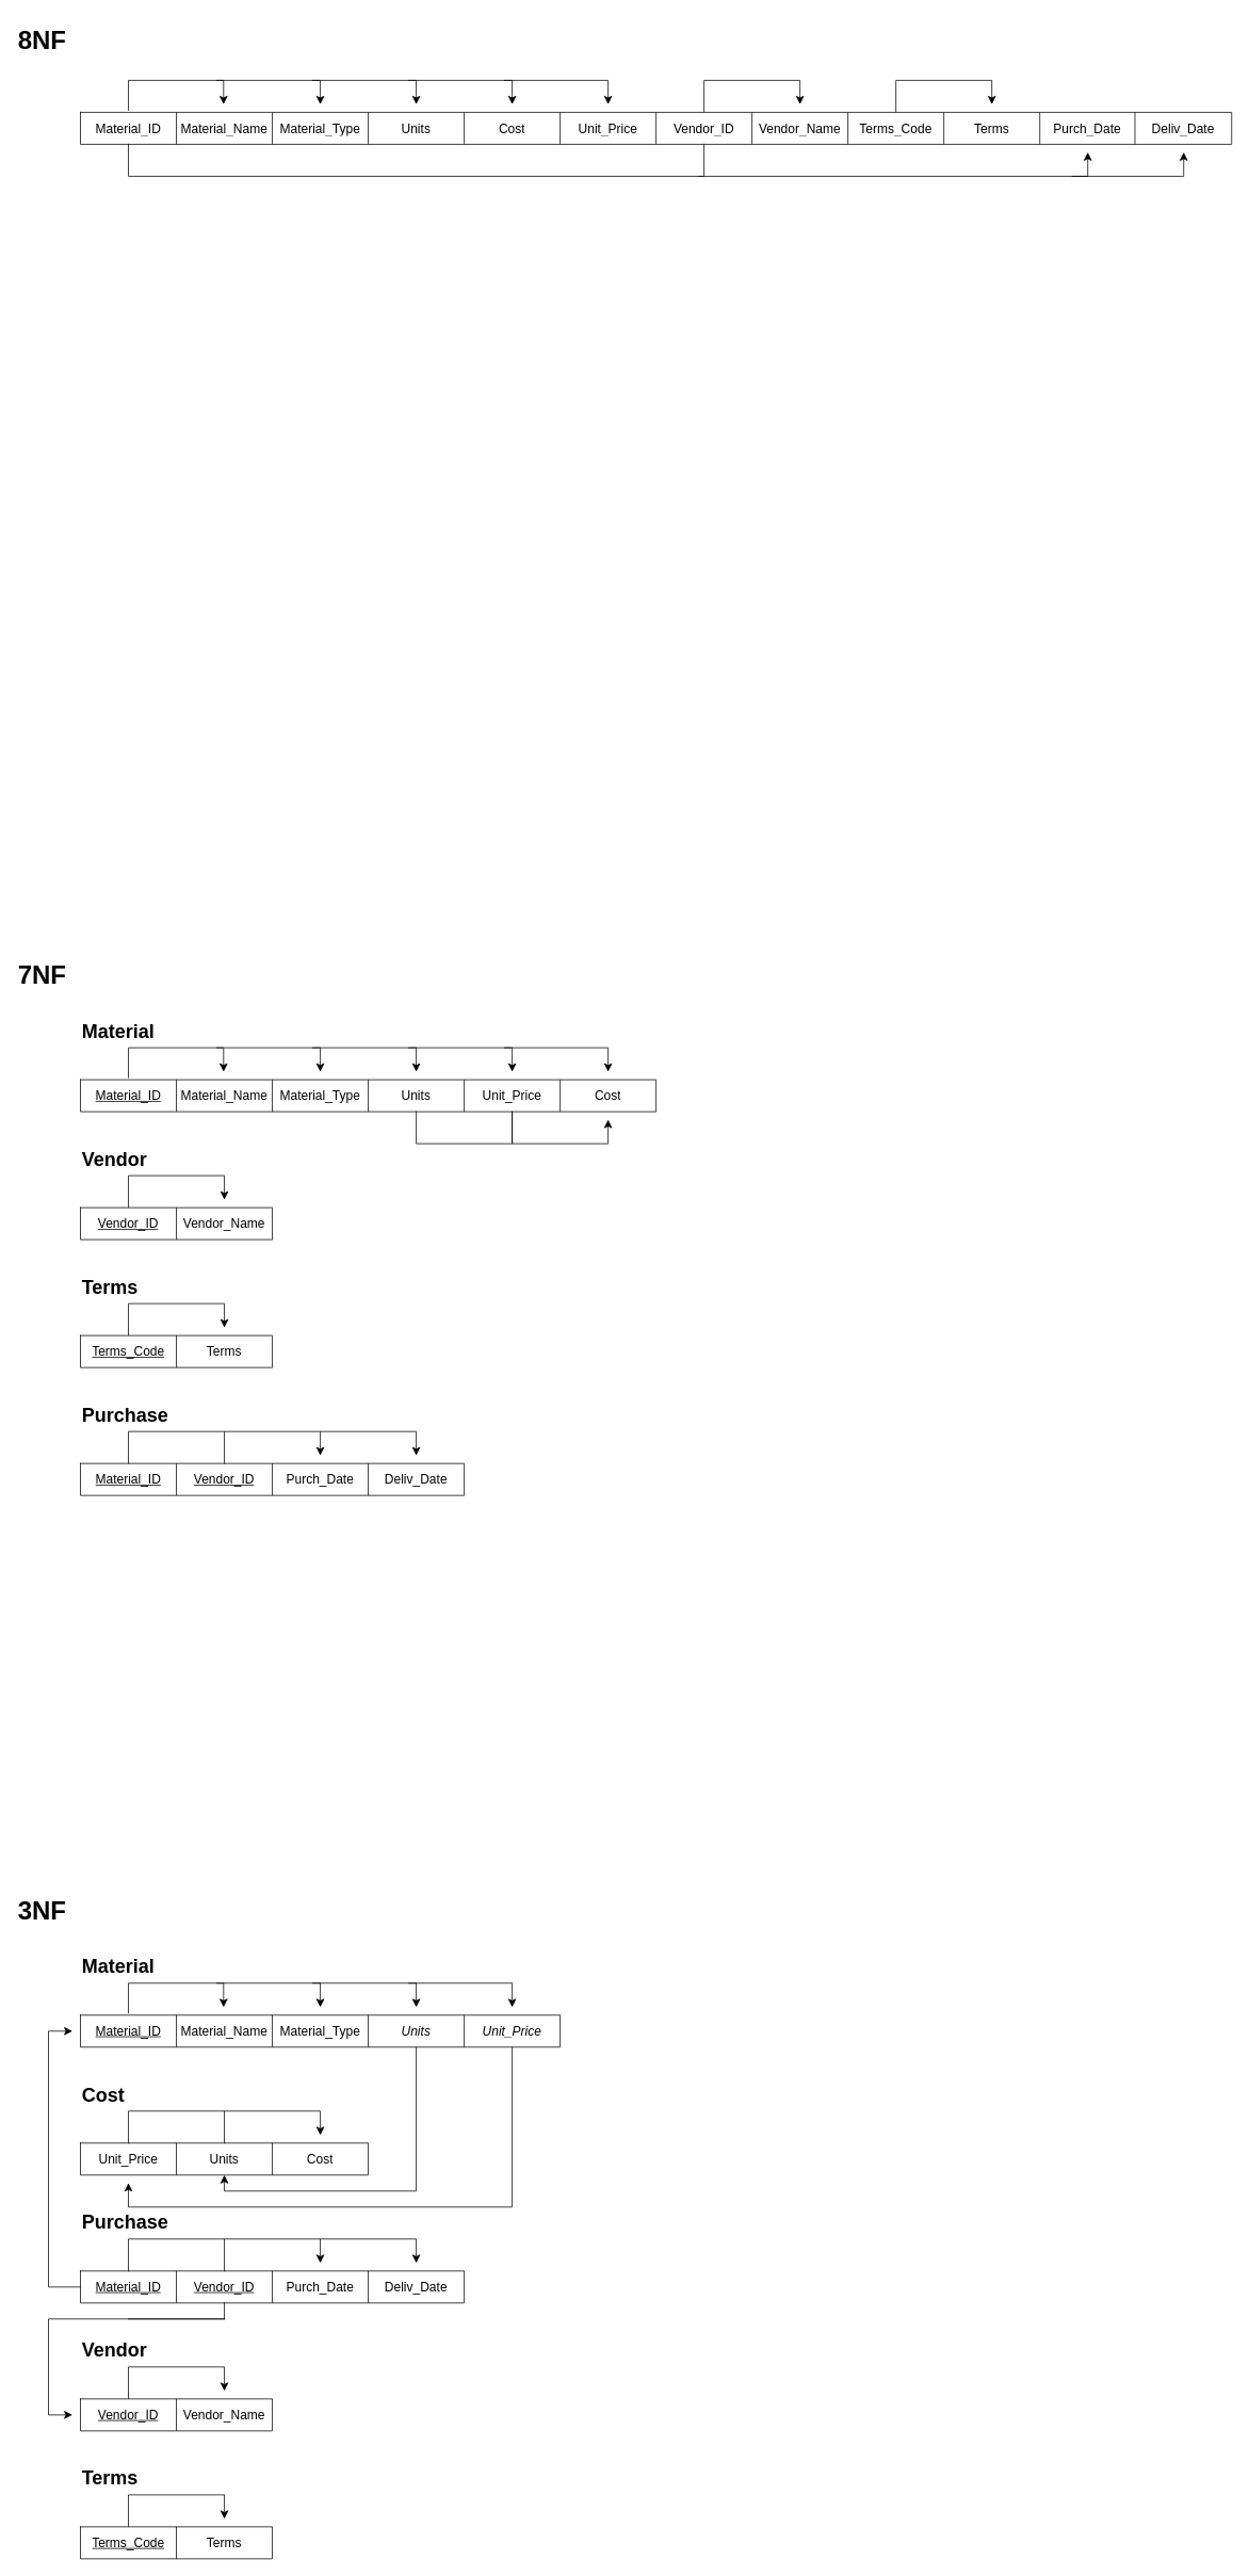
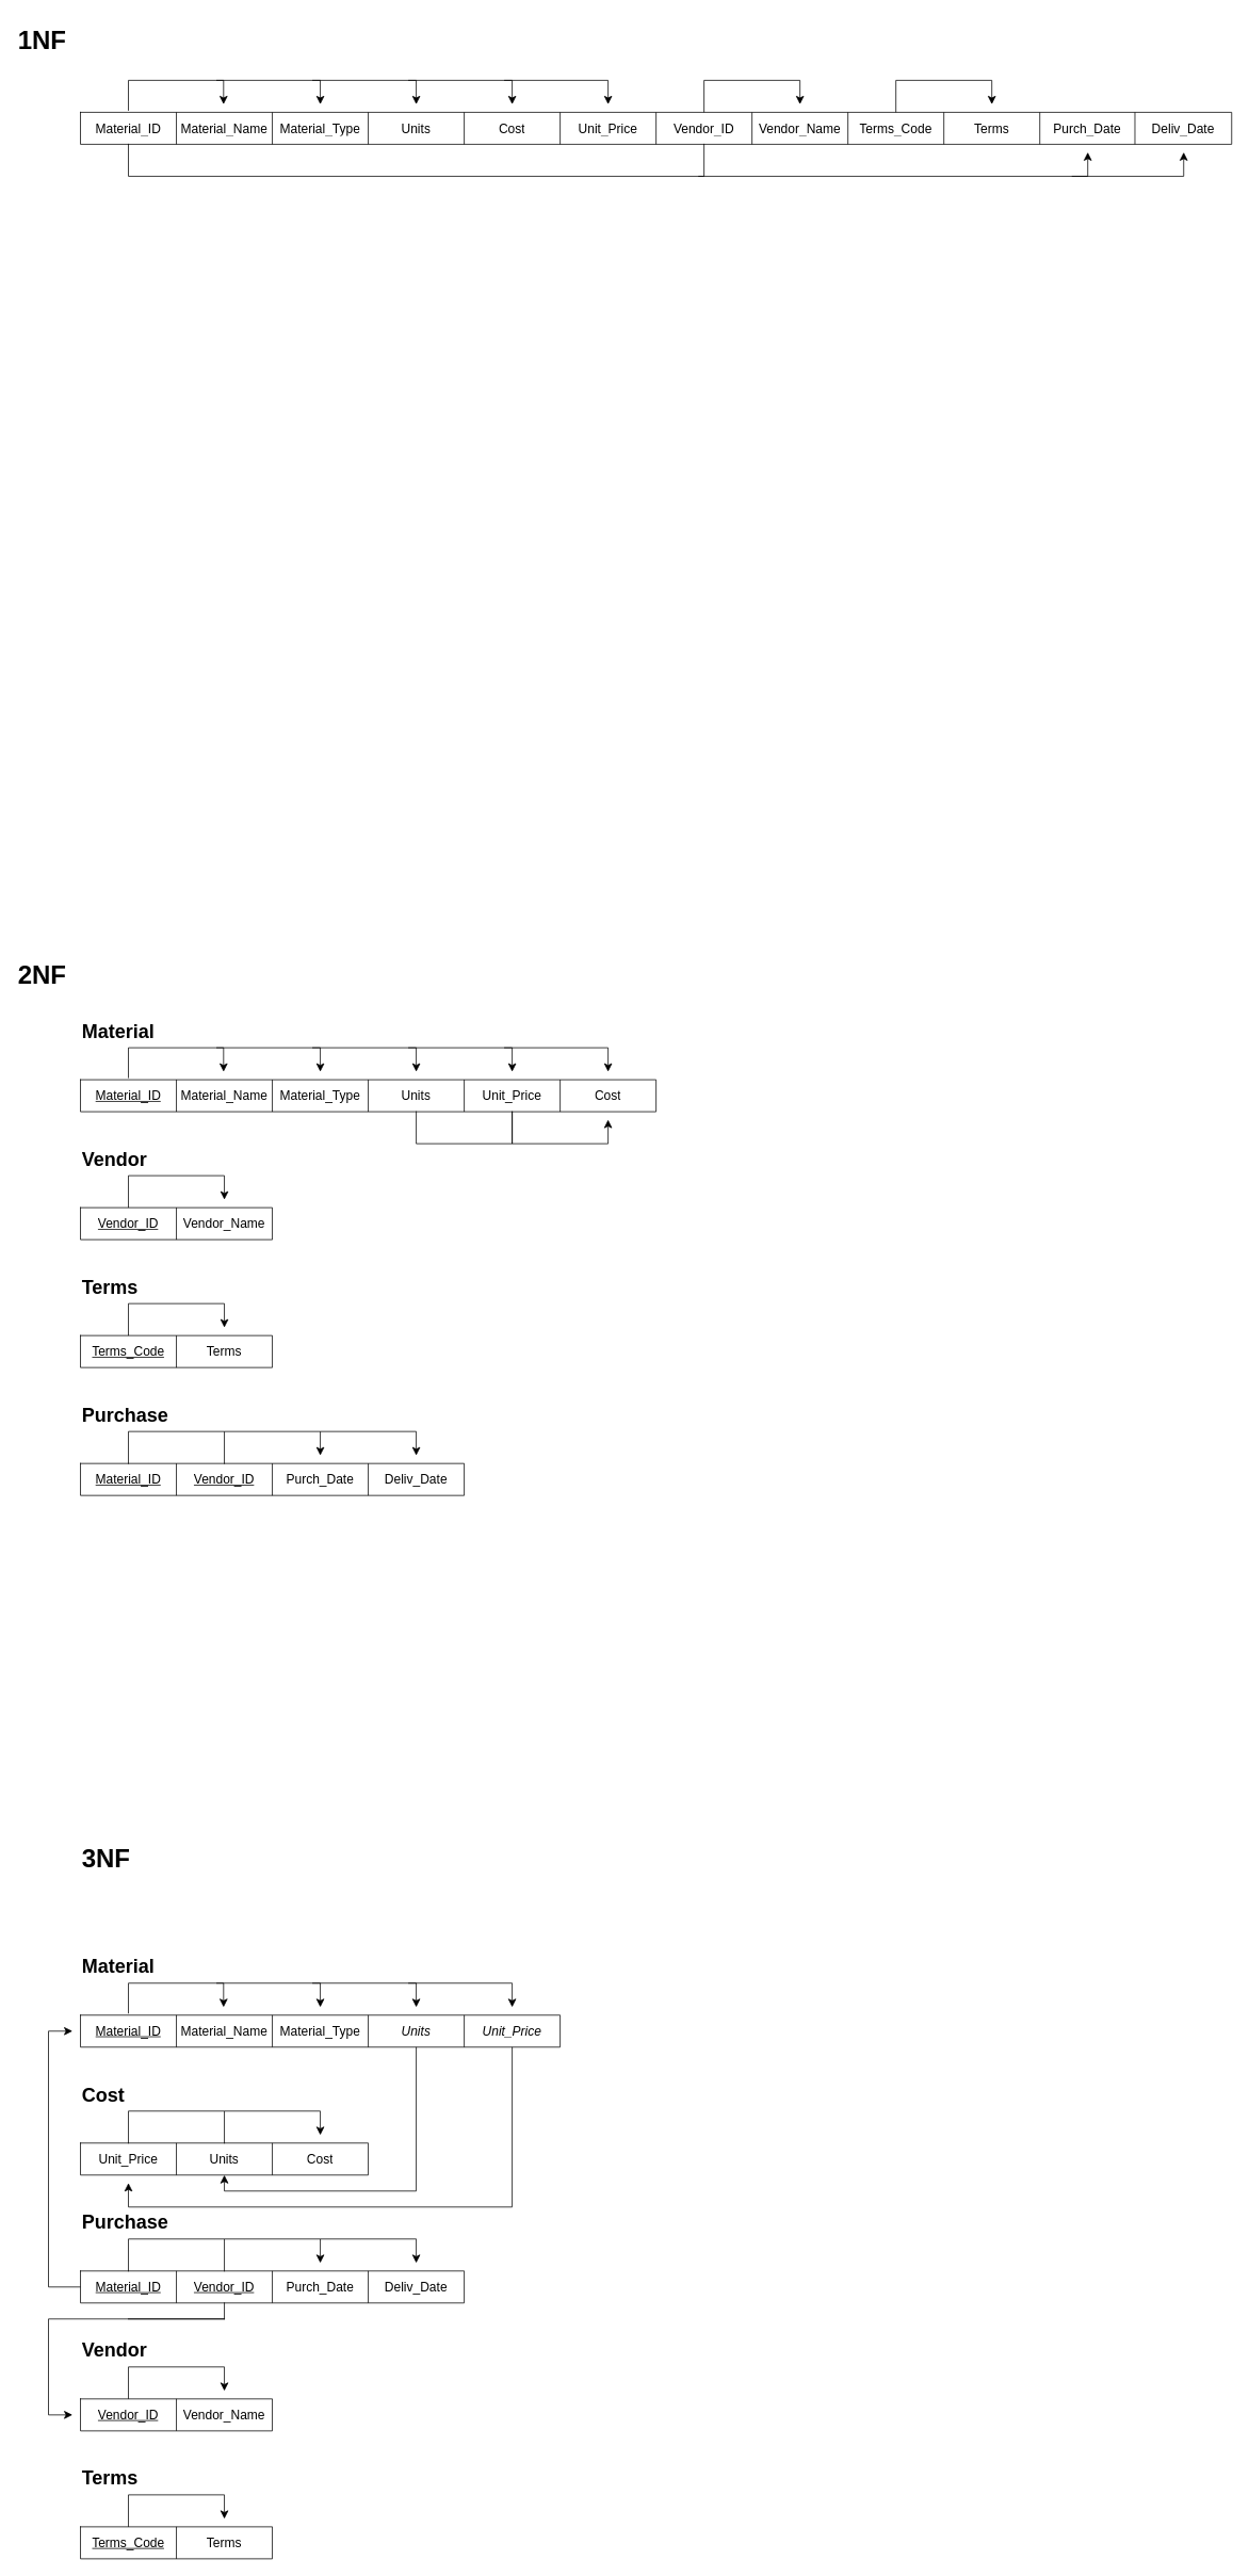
- <mxCell id="112" value="8NF" style="text;strokeColor=none;fillColor=none;html=1;fontSize=32;fontStyle=1;verticalAlign=middle;align=left;" vertex="1" parent="1"><mxGeometry x="20" y="20" width="400" height="60" as="geometry" /></mxCell>
+ <mxCell id="112" value="1NF" style="text;strokeColor=none;fillColor=none;html=1;fontSize=32;fontStyle=1;verticalAlign=middle;align=left;" vertex="1" parent="1"><mxGeometry x="20" y="20" width="400" height="60" as="geometry" /></mxCell>
- <mxCell id="111" value="7NF" style="text;strokeColor=none;fillColor=none;html=1;fontSize=32;fontStyle=1;verticalAlign=middle;align=left;" vertex="1" parent="1"><mxGeometry x="20" y="1190" width="400" height="60" as="geometry" /></mxCell>
+ <mxCell id="111" value="2NF" style="text;strokeColor=none;fillColor=none;html=1;fontSize=32;fontStyle=1;verticalAlign=middle;align=left;" vertex="1" parent="1"><mxGeometry x="20" y="1190" width="400" height="60" as="geometry" /></mxCell>
- <mxCell id="113" value="3NF" style="text;strokeColor=none;fillColor=none;html=1;fontSize=32;fontStyle=1;verticalAlign=middle;align=left;" vertex="1" parent="1"><mxGeometry x="20" y="2360" width="400" height="60" as="geometry" /></mxCell>
+ <mxCell id="113" value="3NF" style="text;strokeColor=none;fillColor=none;html=1;fontSize=32;fontStyle=1;verticalAlign=middle;align=left;" vertex="1" parent="1"><mxGeometry x="100" y="2295" width="400" height="60" as="geometry" /></mxCell>
